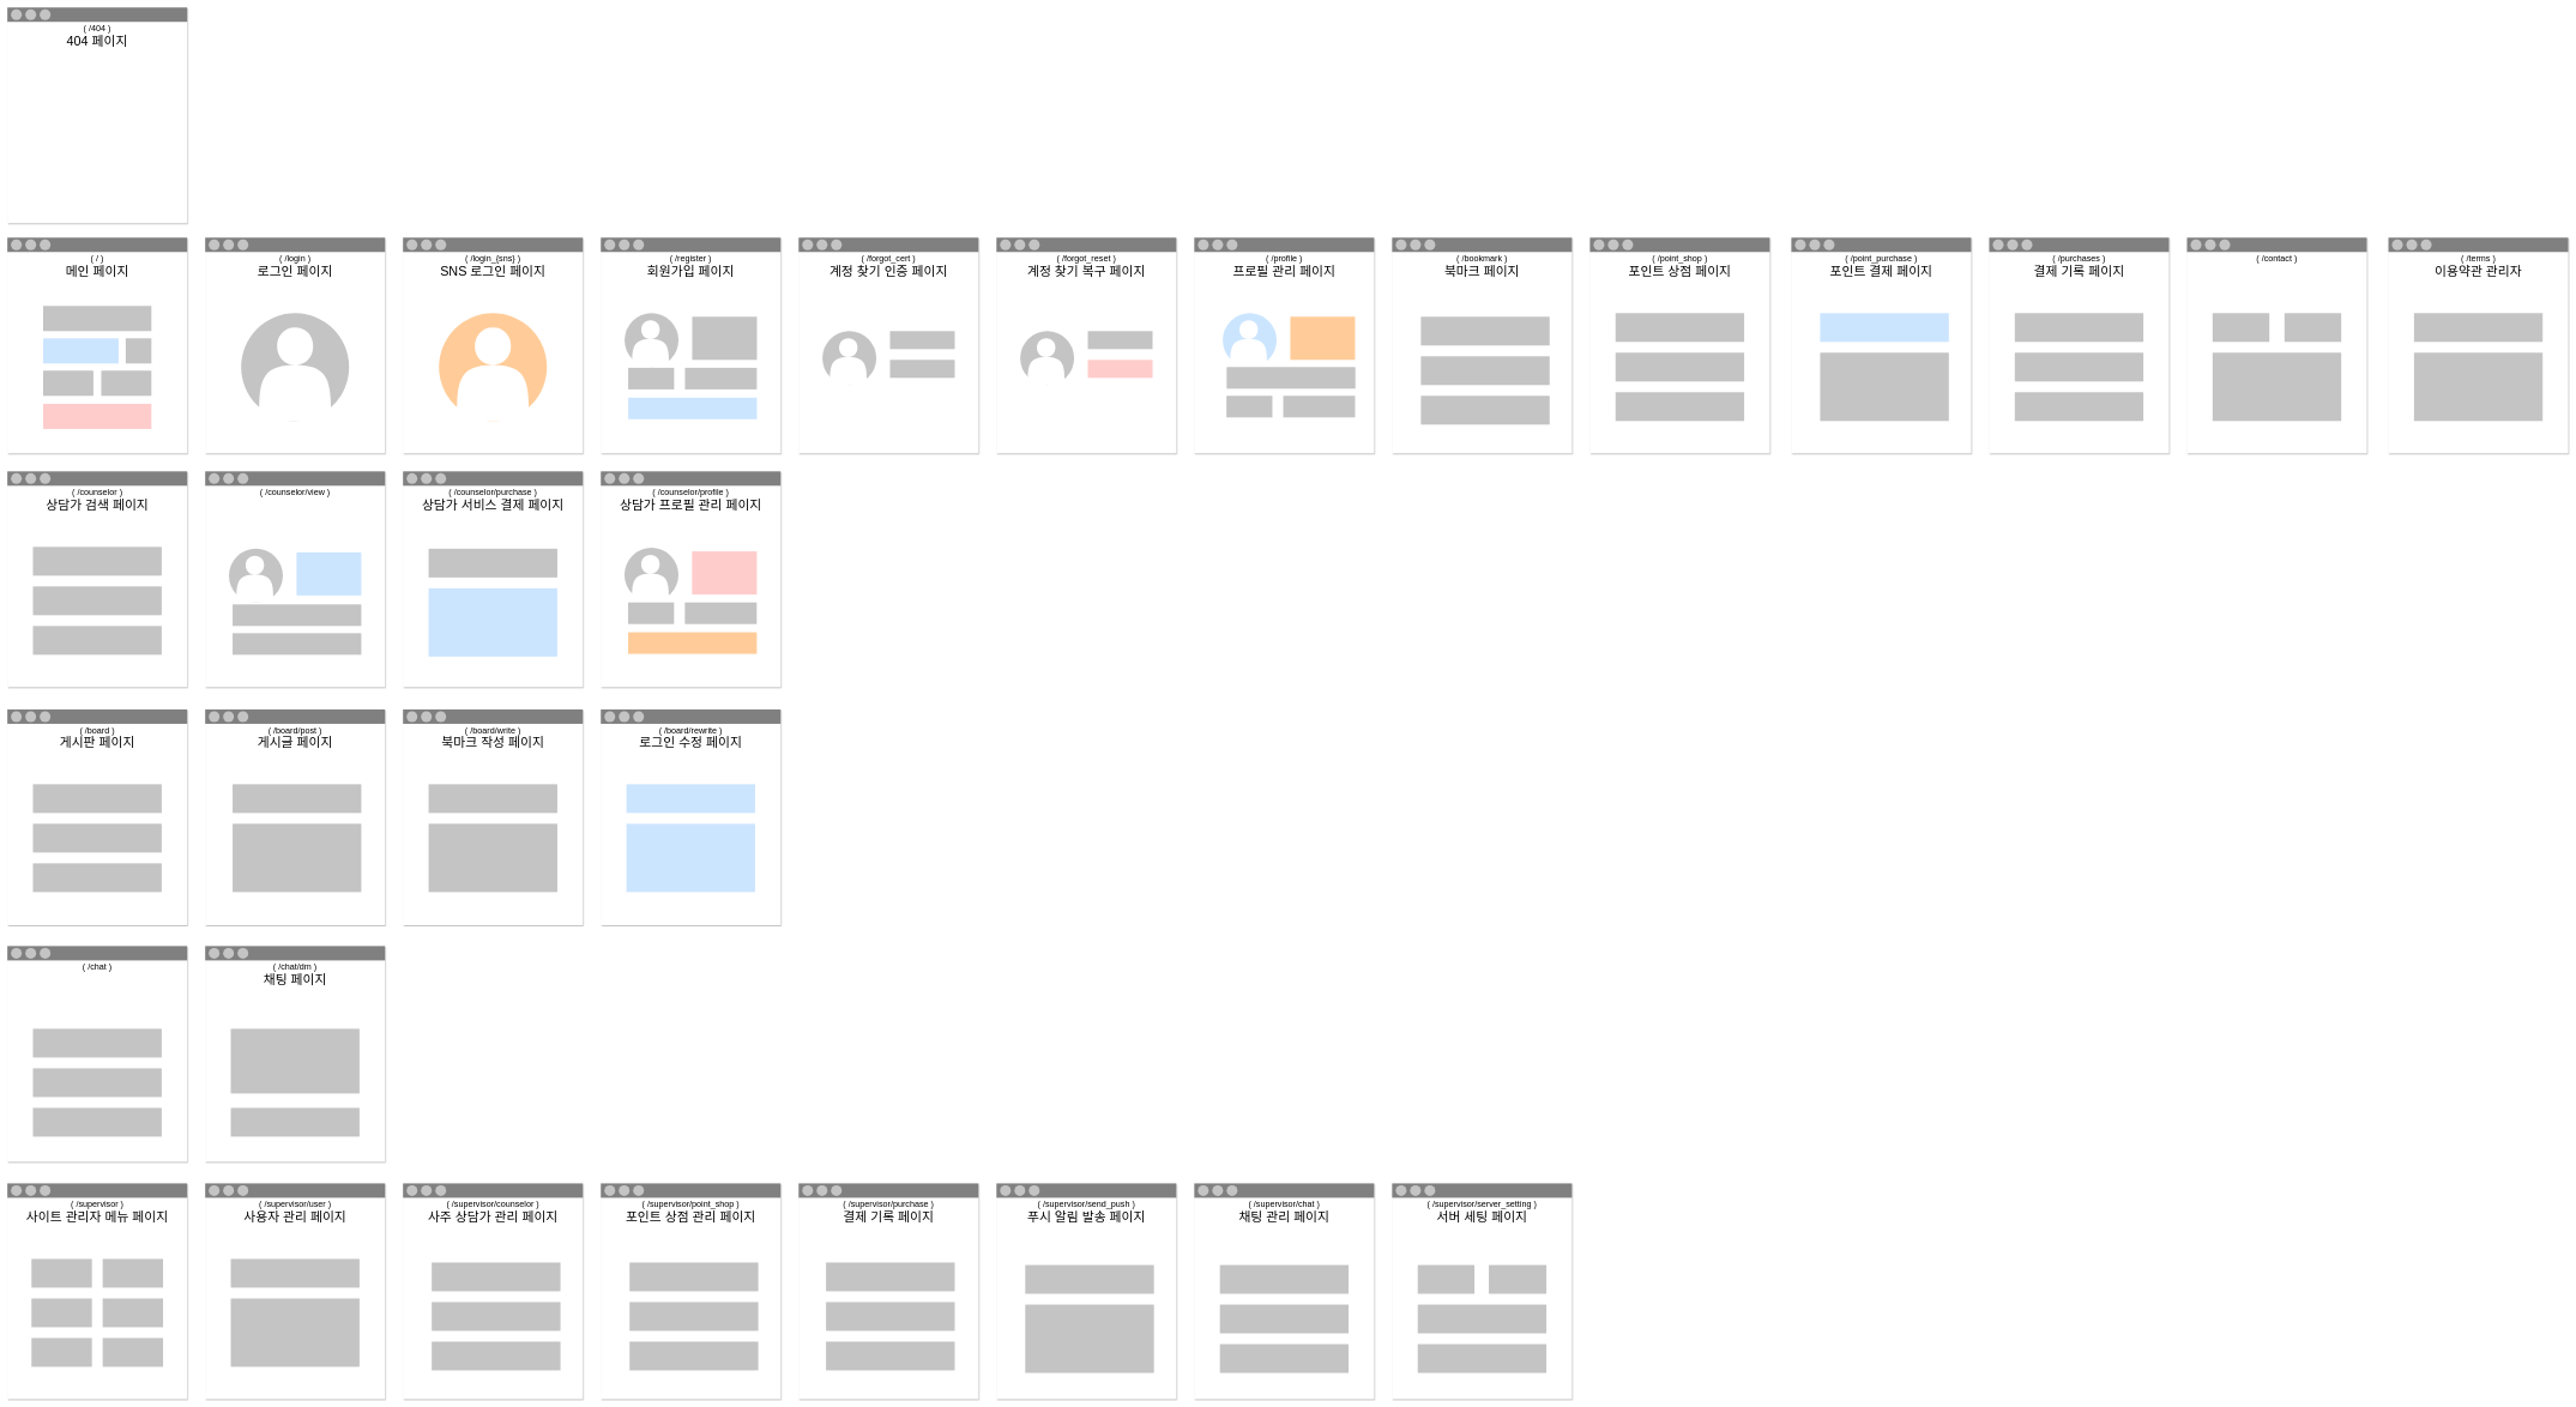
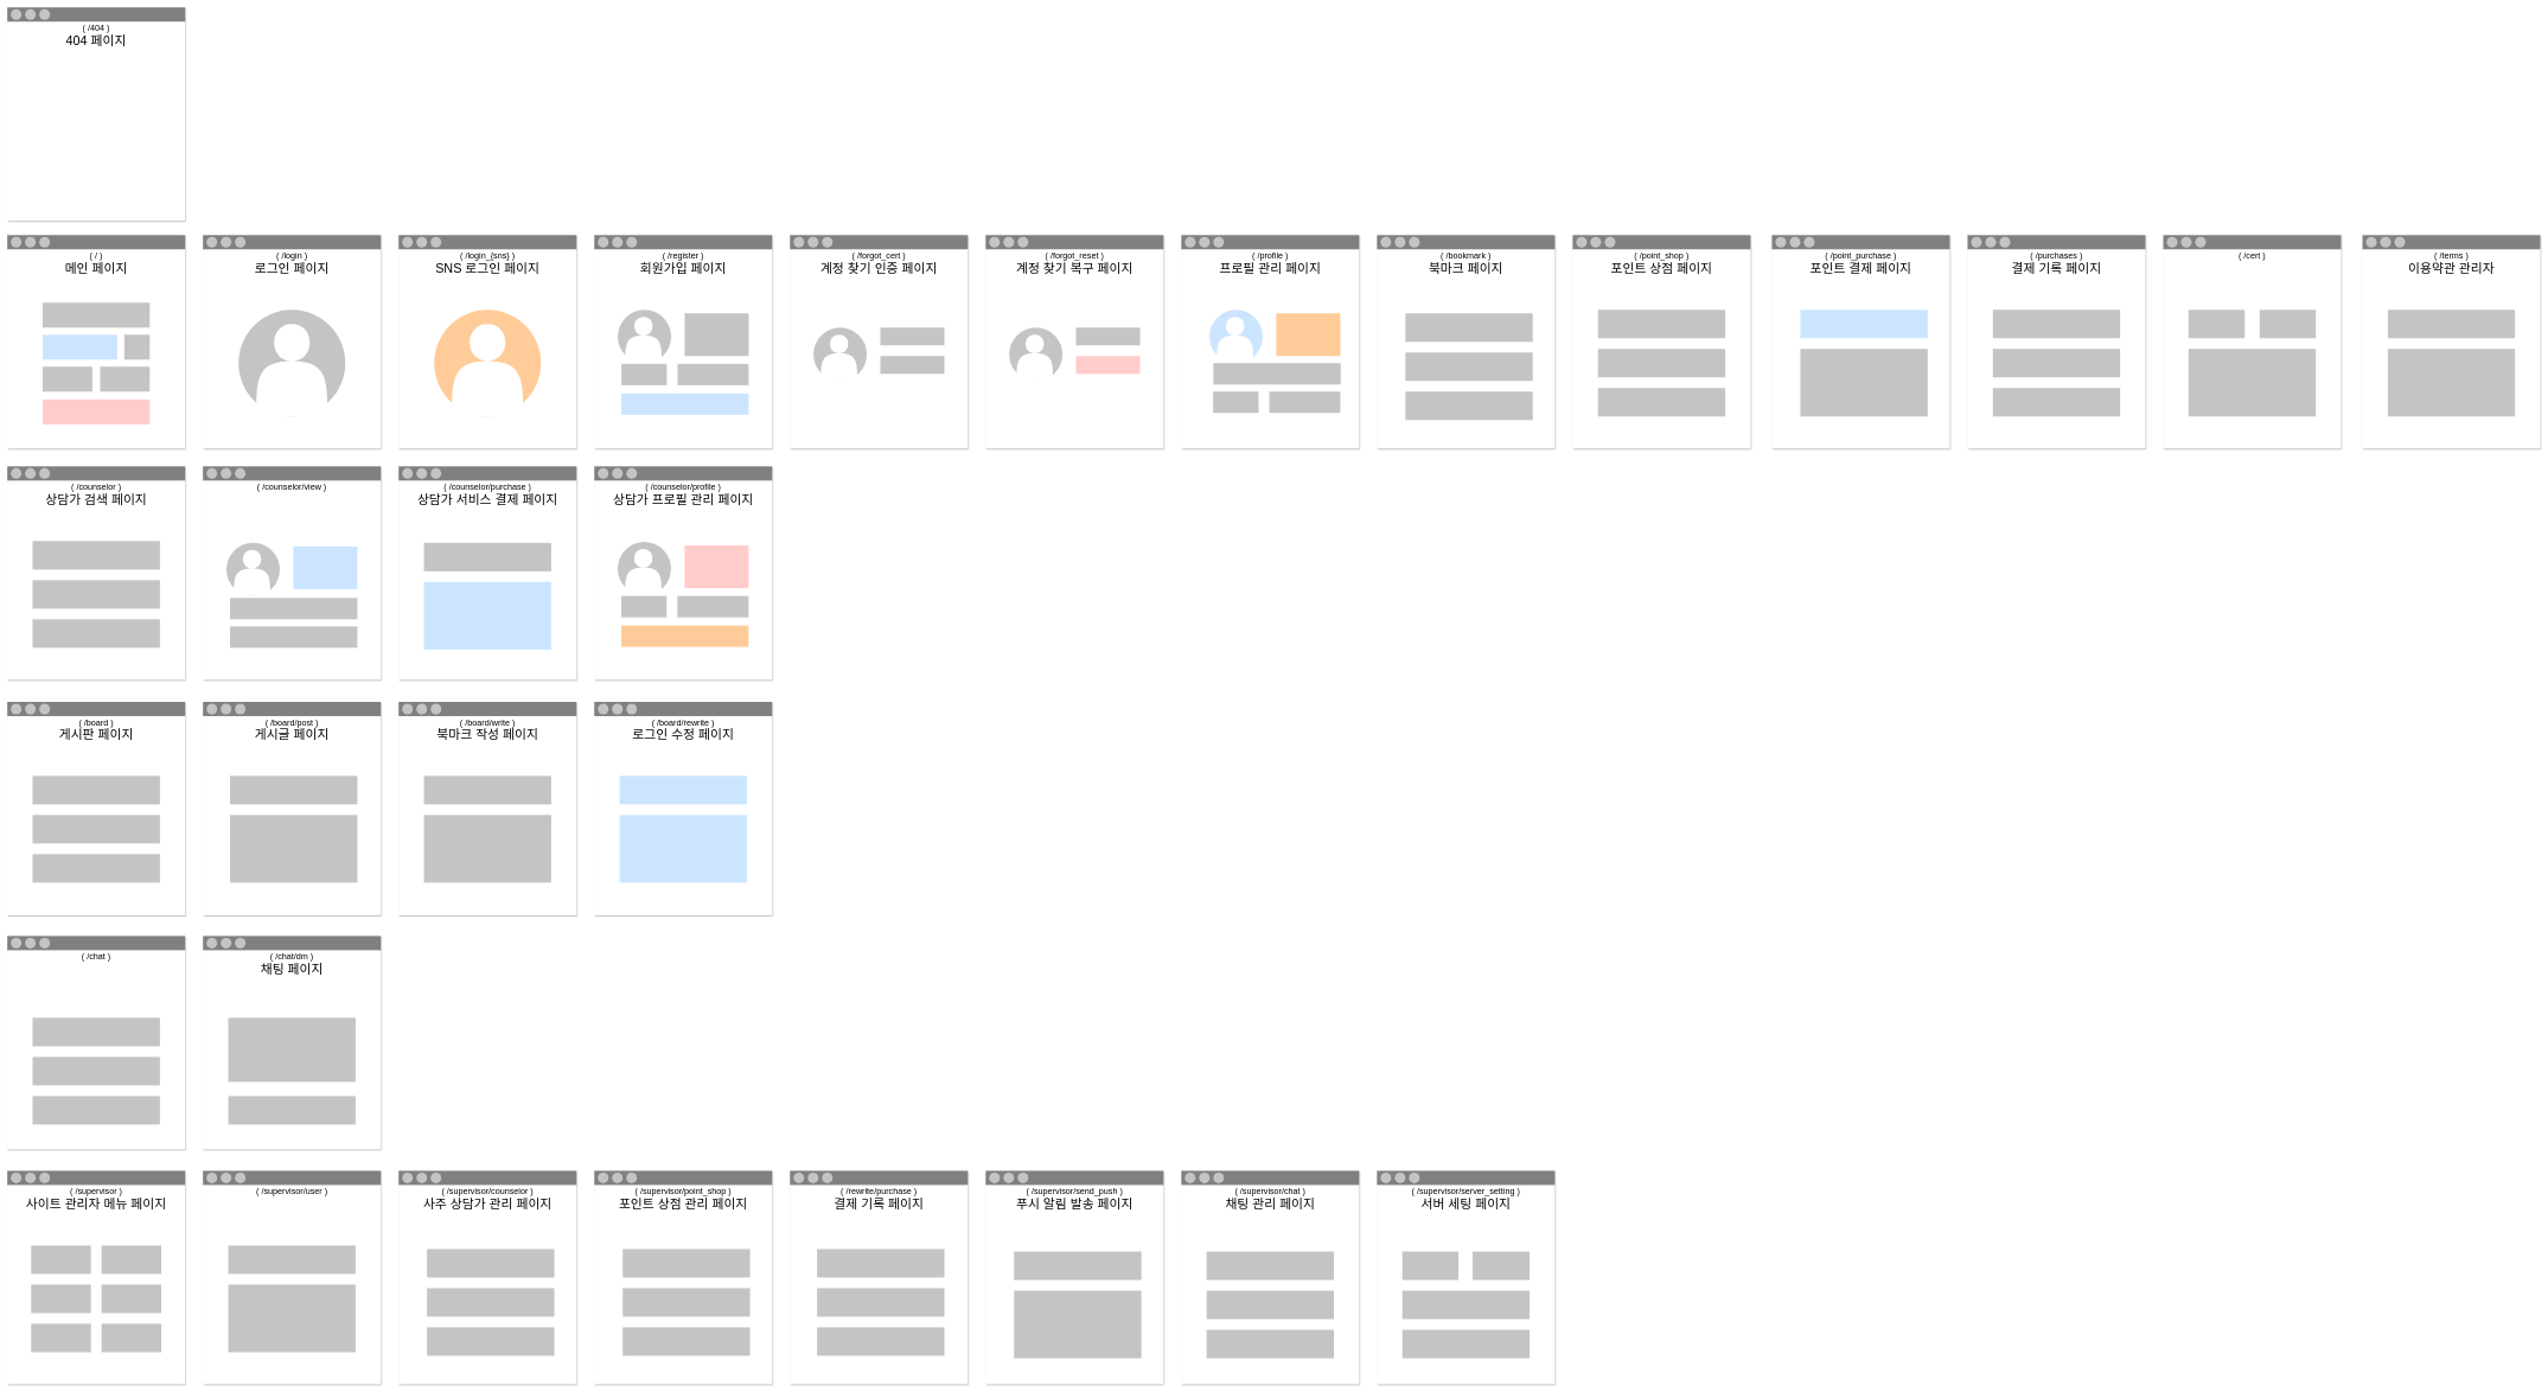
- <mxCell id="70" value="&lt;font style=&quot;font-size: 24px;&quot;&gt;( /contact&lt;/font&gt;&lt;span style=&quot;font-size: 24px; background-color: transparent; color: light-dark(rgb(0, 0, 0), rgb(255, 255, 255));&quot;&gt;&amp;nbsp;)&lt;/span&gt;" style="text;html=1;align=center;verticalAlign=middle;whiteSpace=wrap;rounded=0;" vertex="1" parent="1"><mxGeometry x="6080" y="703" width="500" height="30" as="geometry" /></mxCell>
+ <mxCell id="70" value="&lt;font style=&quot;font-size: 24px;&quot;&gt;( /cert&lt;/font&gt;&lt;span style=&quot;font-size: 24px; background-color: transparent; color: light-dark(rgb(0, 0, 0), rgb(255, 255, 255));&quot;&gt;&amp;nbsp;)&lt;/span&gt;" style="text;html=1;align=center;verticalAlign=middle;whiteSpace=wrap;rounded=0;" vertex="1" parent="1"><mxGeometry x="6080" y="703" width="500" height="30" as="geometry" /></mxCell>
- <mxCell id="200" value="&lt;font style=&quot;font-size: 24px;&quot;&gt;( /supervisor/purchase )&lt;/font&gt;" style="text;html=1;align=center;verticalAlign=middle;whiteSpace=wrap;rounded=0;" vertex="1" parent="1"><mxGeometry x="2220" y="3333" width="500" height="30" as="geometry" /></mxCell>
+ <mxCell id="200" value="&lt;font style=&quot;font-size: 24px;&quot;&gt;( /rewrite/purchase )&lt;/font&gt;" style="text;html=1;align=center;verticalAlign=middle;whiteSpace=wrap;rounded=0;" vertex="1" parent="1"><mxGeometry x="2220" y="3333" width="500" height="30" as="geometry" /></mxCell>
- <mxCell id="180" value="&lt;span style=&quot;font-size: 36px;&quot;&gt;사용자 관리 페이지&lt;/span&gt;" style="text;html=1;align=center;verticalAlign=middle;whiteSpace=wrap;rounded=0;" vertex="1" parent="1"><mxGeometry x="570" y="3367" width="500" height="30" as="geometry" /></mxCell>
